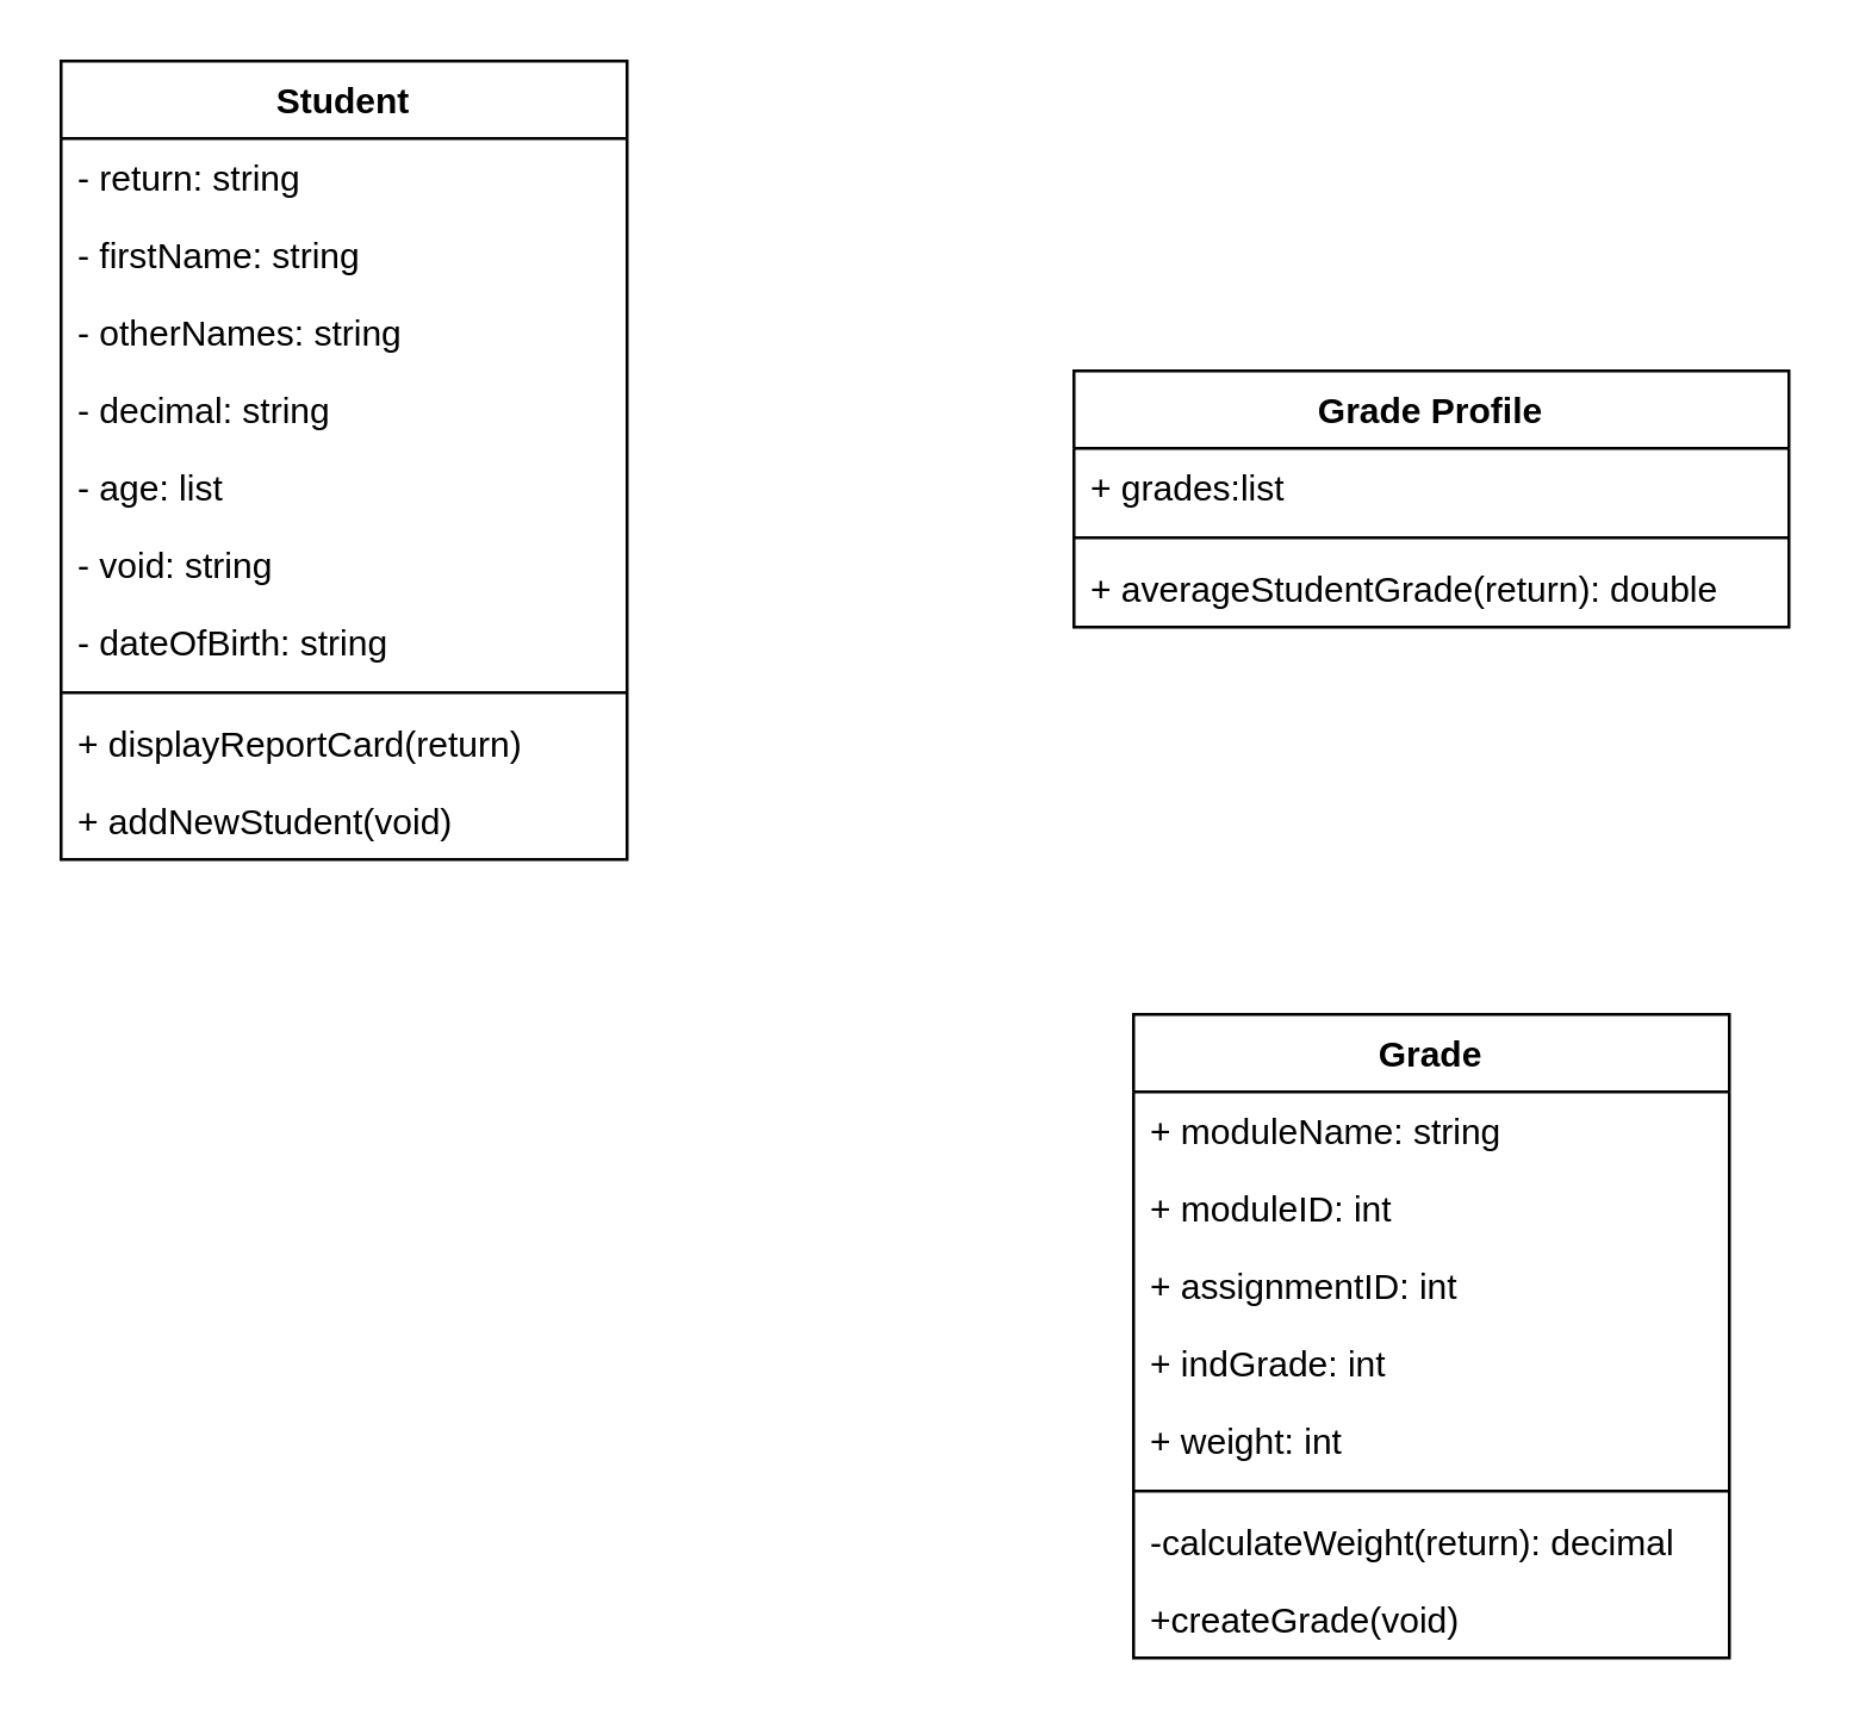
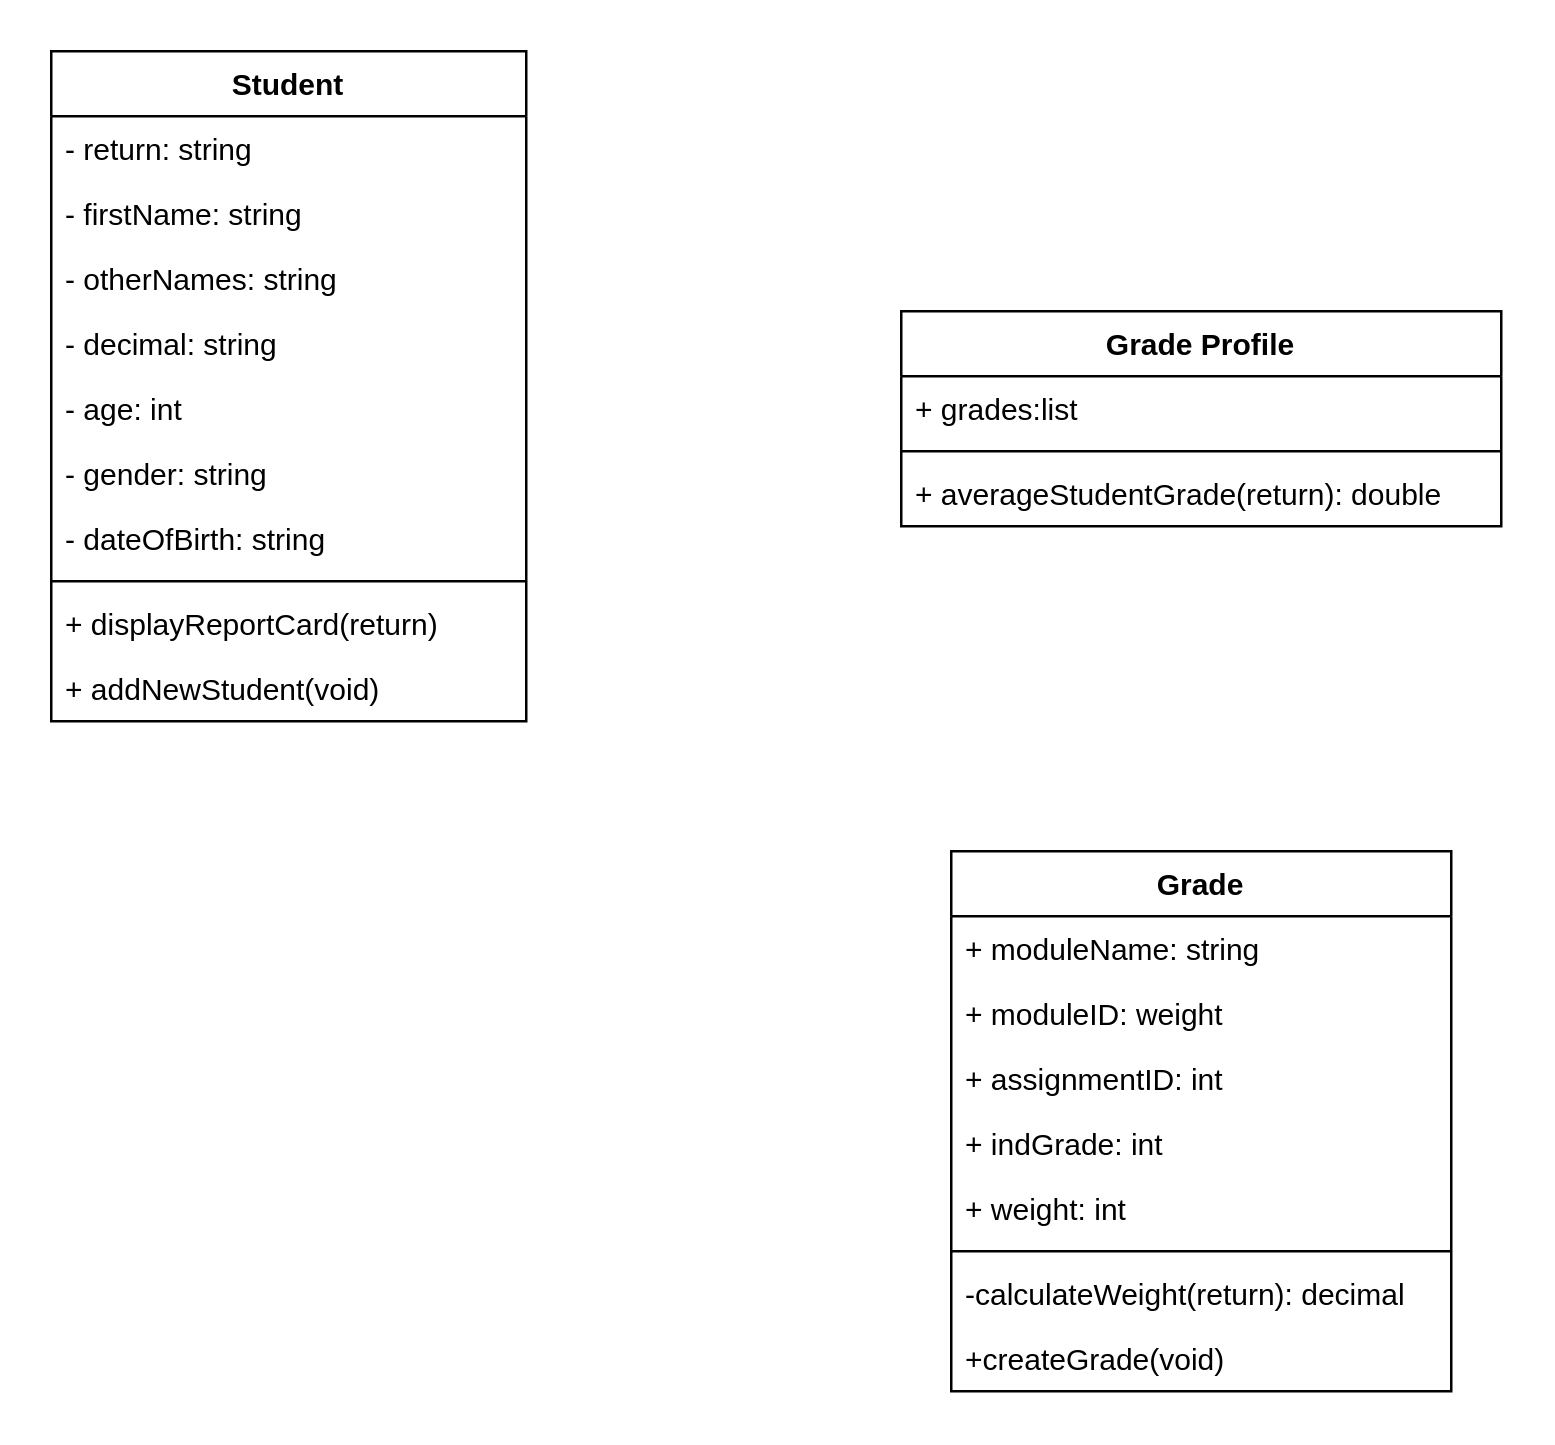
- <mxCell id="7" value="- age: list" style="text;strokeColor=none;fillColor=none;align=left;verticalAlign=top;spacingLeft=4;spacingRight=4;overflow=hidden;rotatable=0;points=[[0,0.5],[1,0.5]];portConstraint=eastwest;" parent="2" vertex="1"><mxGeometry y="130" width="190" height="26" as="geometry" /></mxCell>
+ <mxCell id="7" value="- age: int" style="text;strokeColor=none;fillColor=none;align=left;verticalAlign=top;spacingLeft=4;spacingRight=4;overflow=hidden;rotatable=0;points=[[0,0.5],[1,0.5]];portConstraint=eastwest;" parent="2" vertex="1"><mxGeometry y="130" width="190" height="26" as="geometry" /></mxCell>
- <mxCell id="8" value="- void: string" style="text;strokeColor=none;fillColor=none;align=left;verticalAlign=top;spacingLeft=4;spacingRight=4;overflow=hidden;rotatable=0;points=[[0,0.5],[1,0.5]];portConstraint=eastwest;" parent="2" vertex="1"><mxGeometry y="156" width="190" height="26" as="geometry" /></mxCell>
+ <mxCell id="8" value="- gender: string" style="text;strokeColor=none;fillColor=none;align=left;verticalAlign=top;spacingLeft=4;spacingRight=4;overflow=hidden;rotatable=0;points=[[0,0.5],[1,0.5]];portConstraint=eastwest;" parent="2" vertex="1"><mxGeometry y="156" width="190" height="26" as="geometry" /></mxCell>
- <mxCell id="19" value="+ moduleID: int" style="text;strokeColor=none;fillColor=none;align=left;verticalAlign=top;spacingLeft=4;spacingRight=4;overflow=hidden;rotatable=0;points=[[0,0.5],[1,0.5]];portConstraint=eastwest;" parent="17" vertex="1"><mxGeometry y="52" width="200" height="26" as="geometry" /></mxCell>
+ <mxCell id="19" value="+ moduleID: weight" style="text;strokeColor=none;fillColor=none;align=left;verticalAlign=top;spacingLeft=4;spacingRight=4;overflow=hidden;rotatable=0;points=[[0,0.5],[1,0.5]];portConstraint=eastwest;" parent="17" vertex="1"><mxGeometry y="52" width="200" height="26" as="geometry" /></mxCell>
